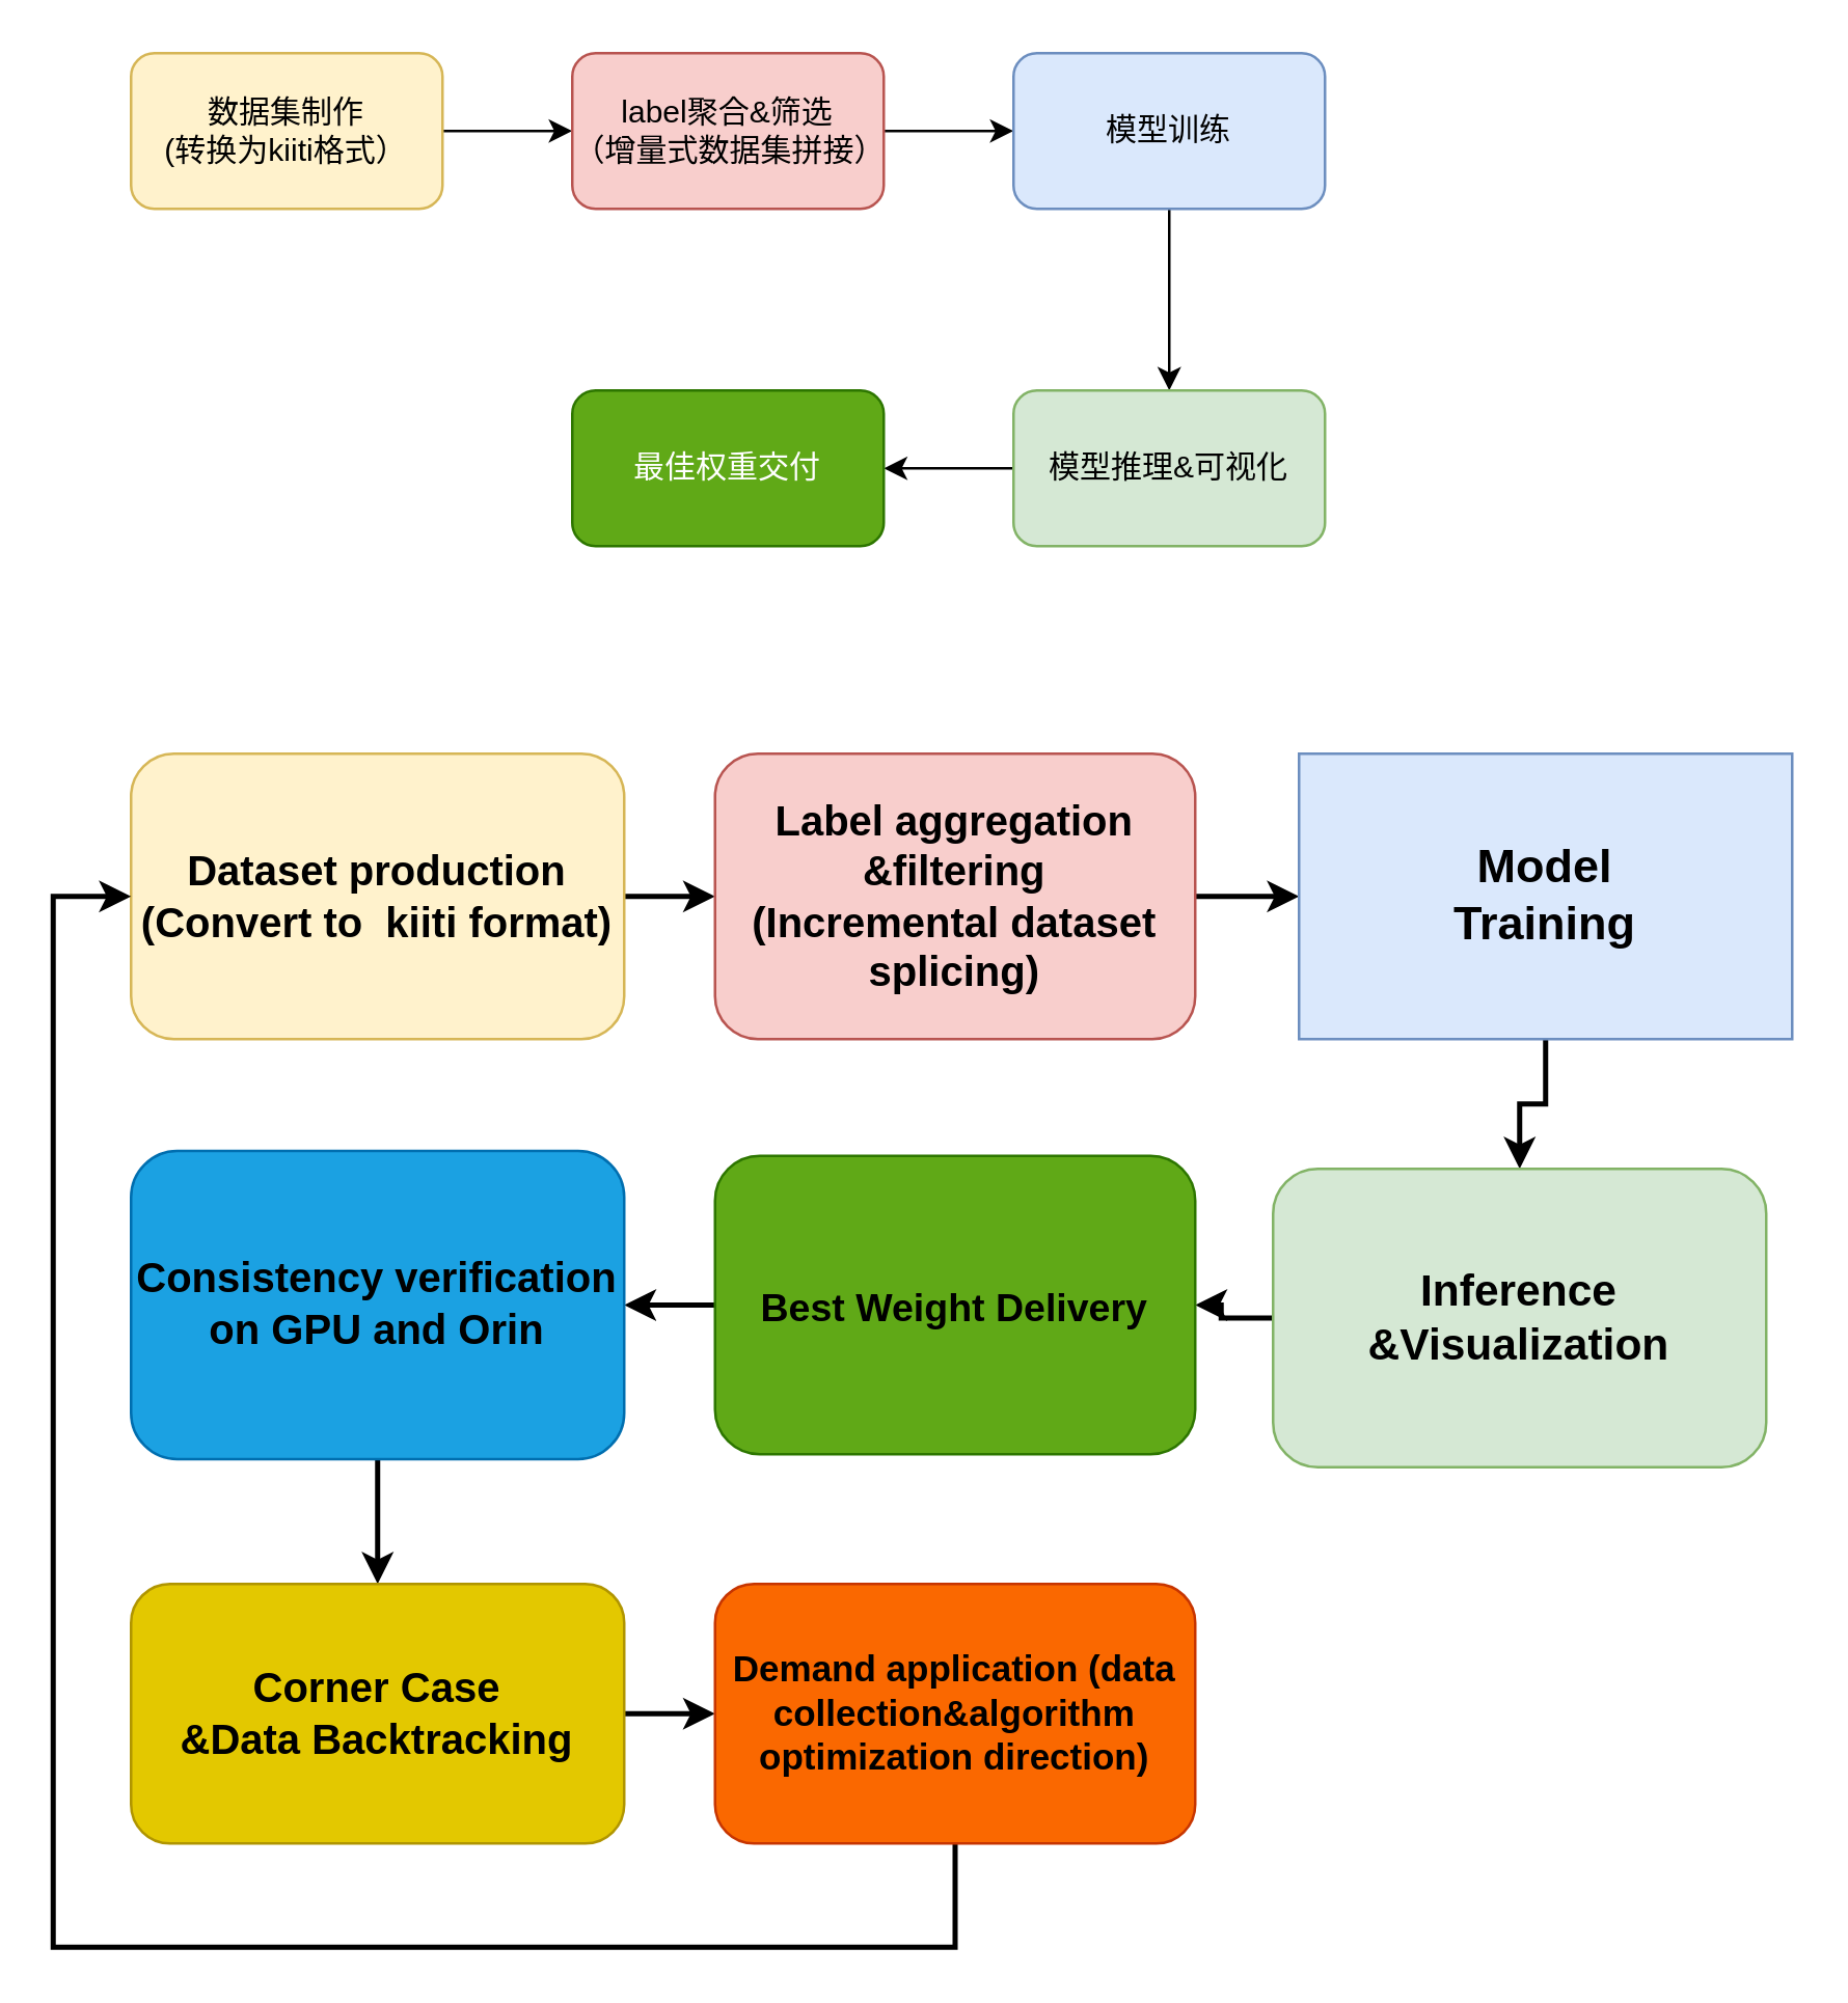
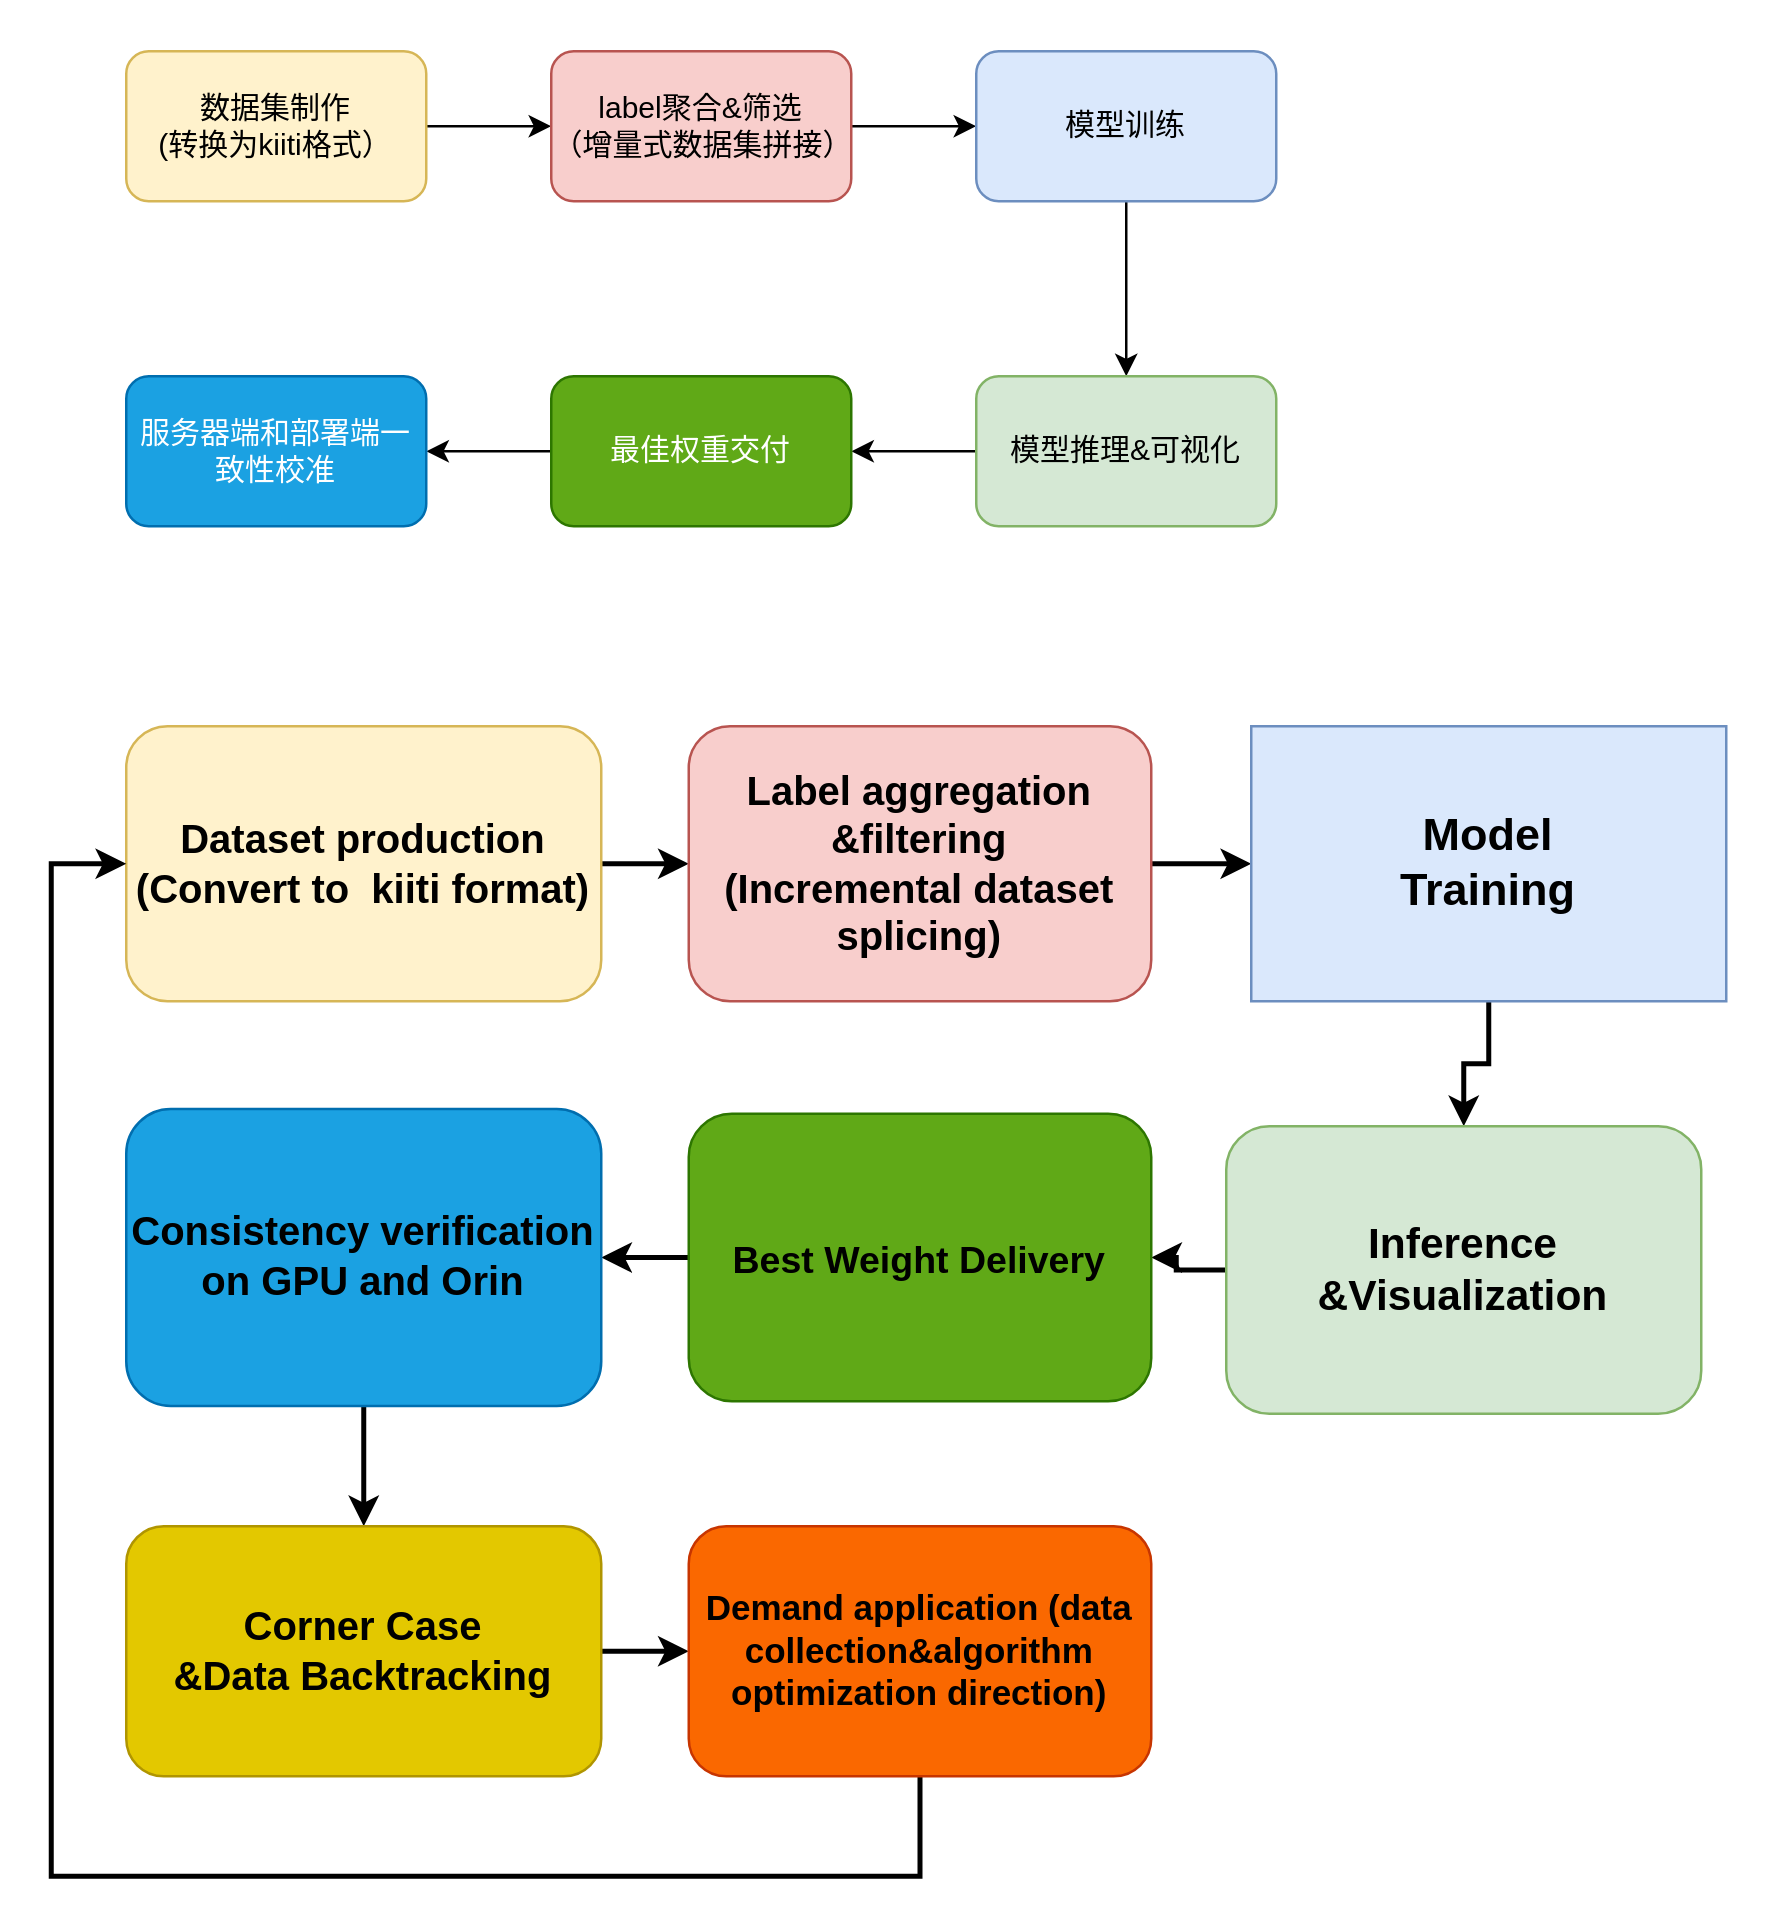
+ <mxCell id="12" value="服务器端和部署端一致性校准" style="whiteSpace=wrap;html=1;fillColor=#1ba1e2;strokeColor=#006EAF;fontColor=#ffffff;rounded=1;" vertex="1" parent="1"><mxGeometry x="50" y="150" width="120" height="60" as="geometry" /></mxCell>
+ <mxCell id="10" value="" style="edgeStyle=orthogonalEdgeStyle;rounded=0;orthogonalLoop=1;jettySize=auto;html=1;" edge="1" parent="1" source="11" target="12"><mxGeometry relative="1" as="geometry" /></mxCell>
